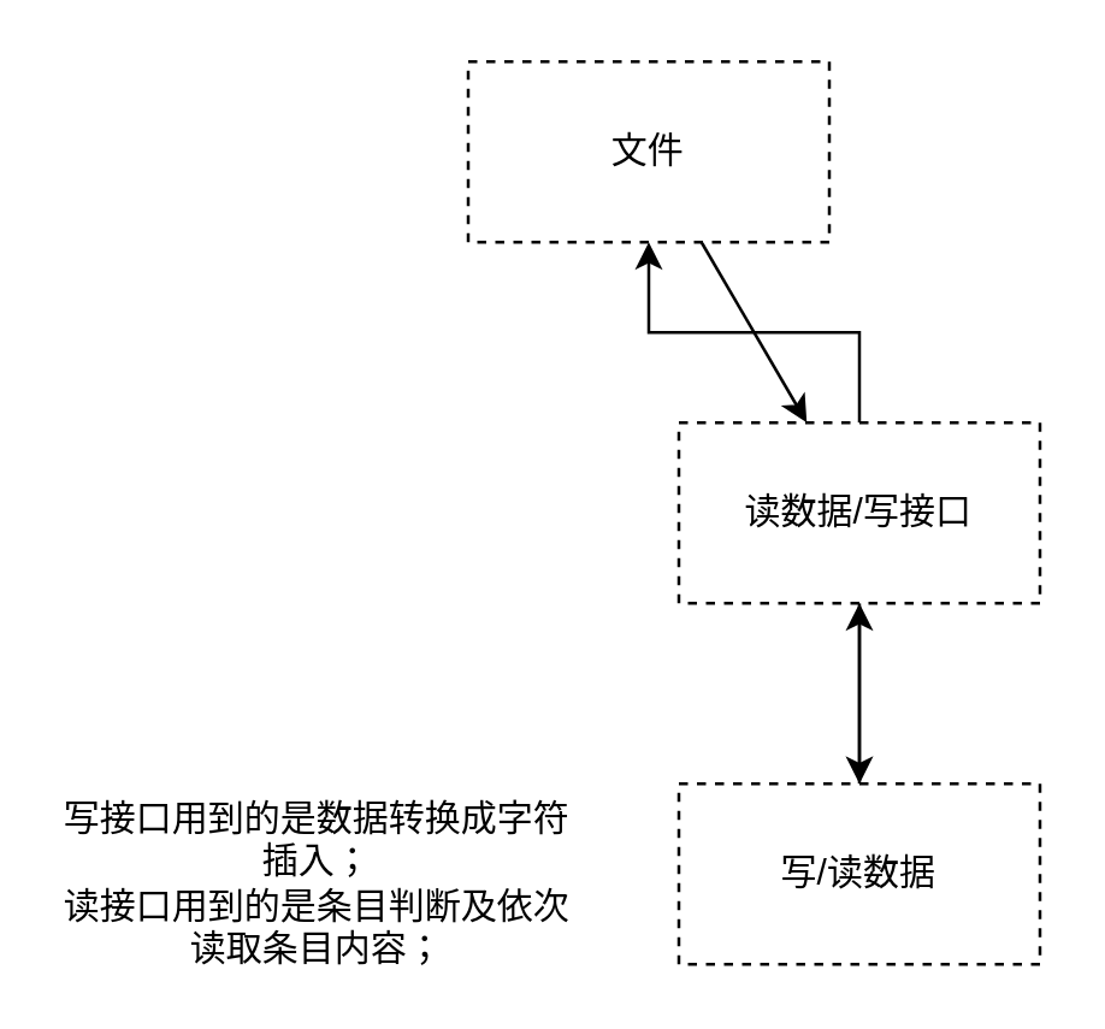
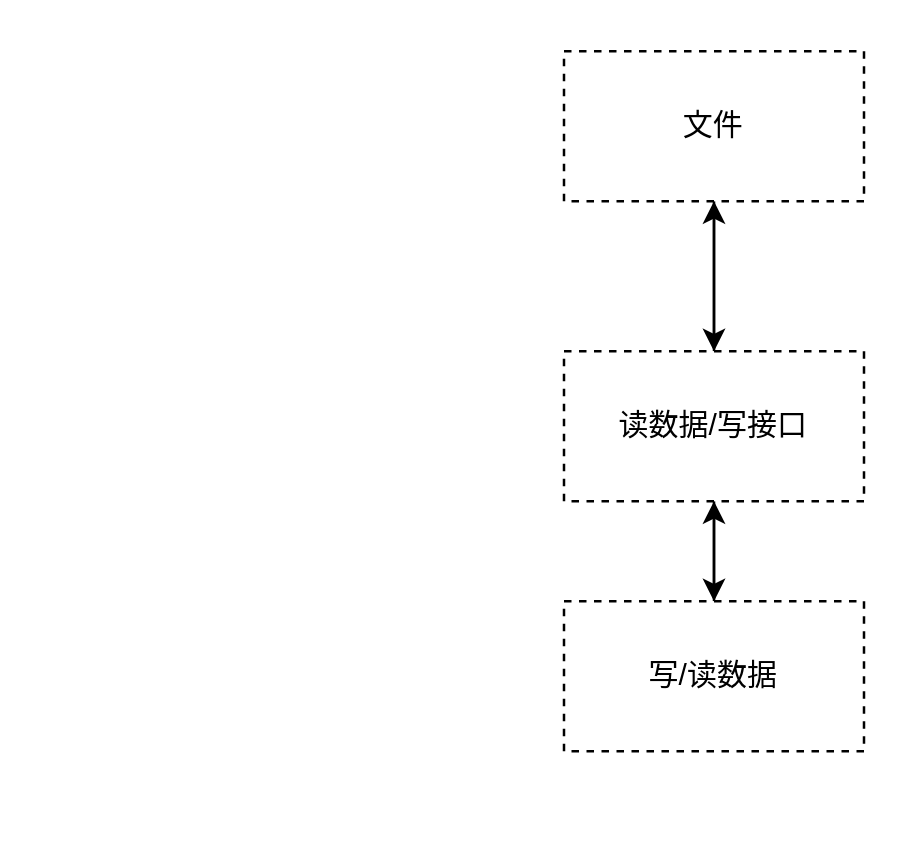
- <mxCell id="3" value="文件" style="rounded=0;whiteSpace=wrap;html=1;dashed=1;" vertex="1" parent="1"><mxGeometry x="155" y="20" width="120" height="60" as="geometry" /></mxCell>
+ <mxCell id="3" value="文件" style="rounded=0;whiteSpace=wrap;html=1;dashed=1;" vertex="1" parent="1"><mxGeometry x="225" y="20" width="120" height="60" as="geometry" /></mxCell>
- <mxCell id="8" value="写/读数据" style="whiteSpace=wrap;html=1;rounded=0;dashed=1;" vertex="1" parent="1"><mxGeometry x="225" y="260" width="120" height="60" as="geometry" /></mxCell>
+ <mxCell id="8" value="写/读数据" style="whiteSpace=wrap;html=1;rounded=0;dashed=1;" vertex="1" parent="1"><mxGeometry x="225" y="240" width="120" height="60" as="geometry" /></mxCell>
- <mxCell id="9" value="写接口用到的是数据转换成字符插入；&lt;br&gt;读接口用到的是条目判断及依次读取条目内容；" style="text;html=1;strokeColor=none;fillColor=none;align=center;verticalAlign=middle;whiteSpace=wrap;rounded=0;" vertex="1" parent="1"><mxGeometry x="20" y="265" width="170" height="55" as="geometry" /></mxCell>
